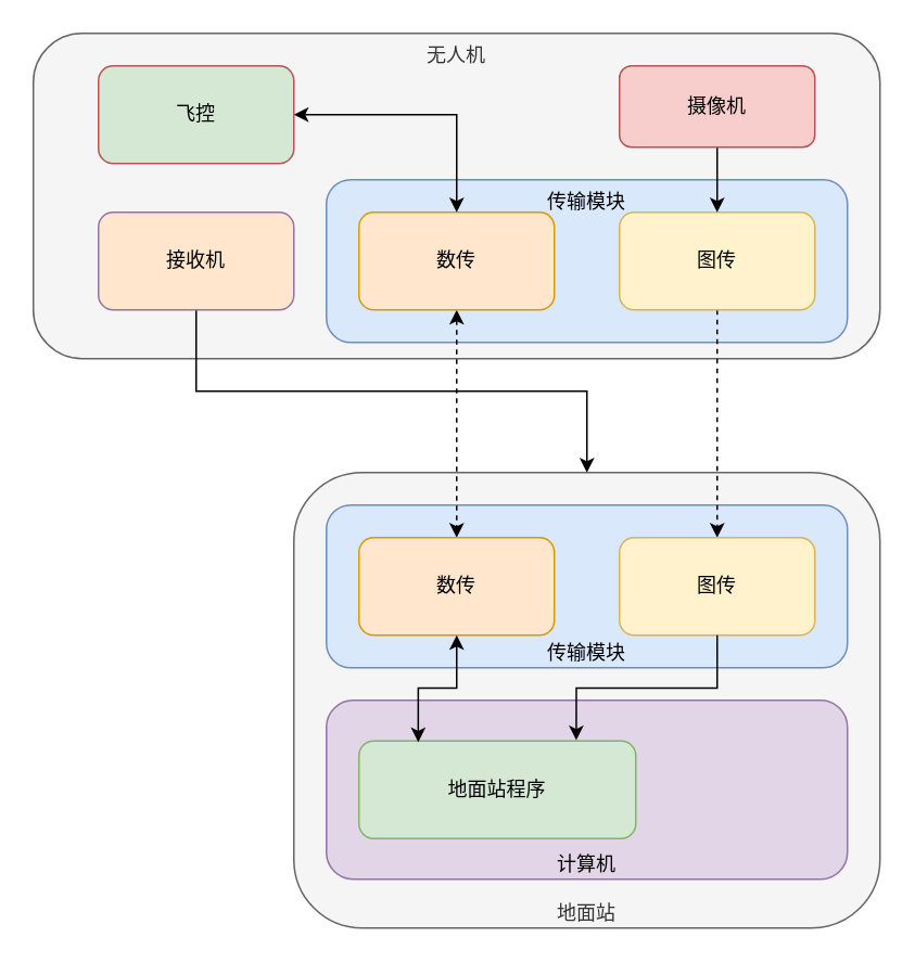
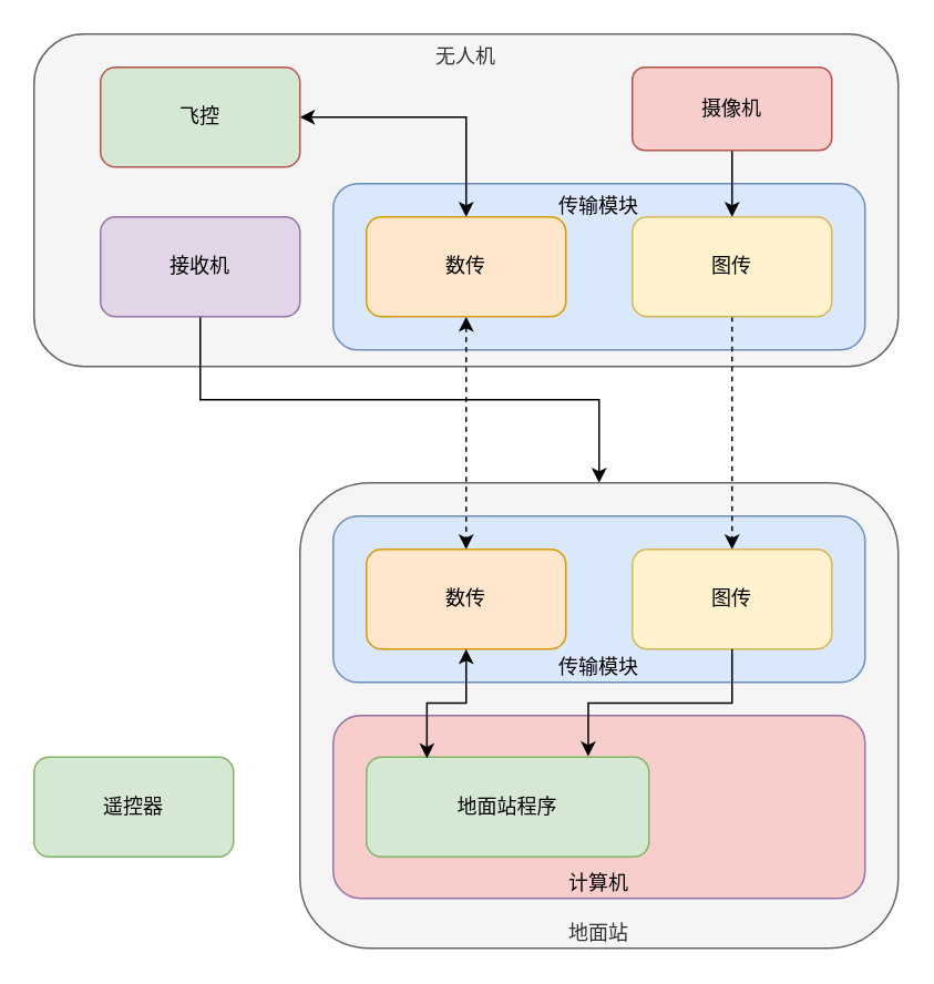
- <mxCell id="7" value="接收机" style="rounded=1;whiteSpace=wrap;html=1;fillColor=#ffe6cc;strokeColor=#9673a6;" vertex="1" parent="1"><mxGeometry x="60" y="130" width="120" height="60" as="geometry" /></mxCell>
+ <mxCell id="7" value="接收机" style="rounded=1;whiteSpace=wrap;html=1;fillColor=#e1d5e7;strokeColor=#9673a6;" vertex="1" parent="1"><mxGeometry x="60" y="130" width="120" height="60" as="geometry" /></mxCell>
+ <mxCell id="14" value="遥控器" style="rounded=1;whiteSpace=wrap;html=1;fillColor=#d5e8d4;strokeColor=#82b366;" vertex="1" parent="1"><mxGeometry x="20" y="455" width="120" height="60" as="geometry" /></mxCell>
- <mxCell id="18" value="计算机" style="rounded=1;whiteSpace=wrap;html=1;fillColor=#e1d5e7;strokeColor=#9673a6;verticalAlign=bottom;" vertex="1" parent="1"><mxGeometry x="200" y="430" width="320" height="110" as="geometry" /></mxCell>
+ <mxCell id="18" value="计算机" style="rounded=1;whiteSpace=wrap;html=1;fillColor=#f8cecc;strokeColor=#9673a6;verticalAlign=bottom;" vertex="1" parent="1"><mxGeometry x="200" y="430" width="320" height="110" as="geometry" /></mxCell>
